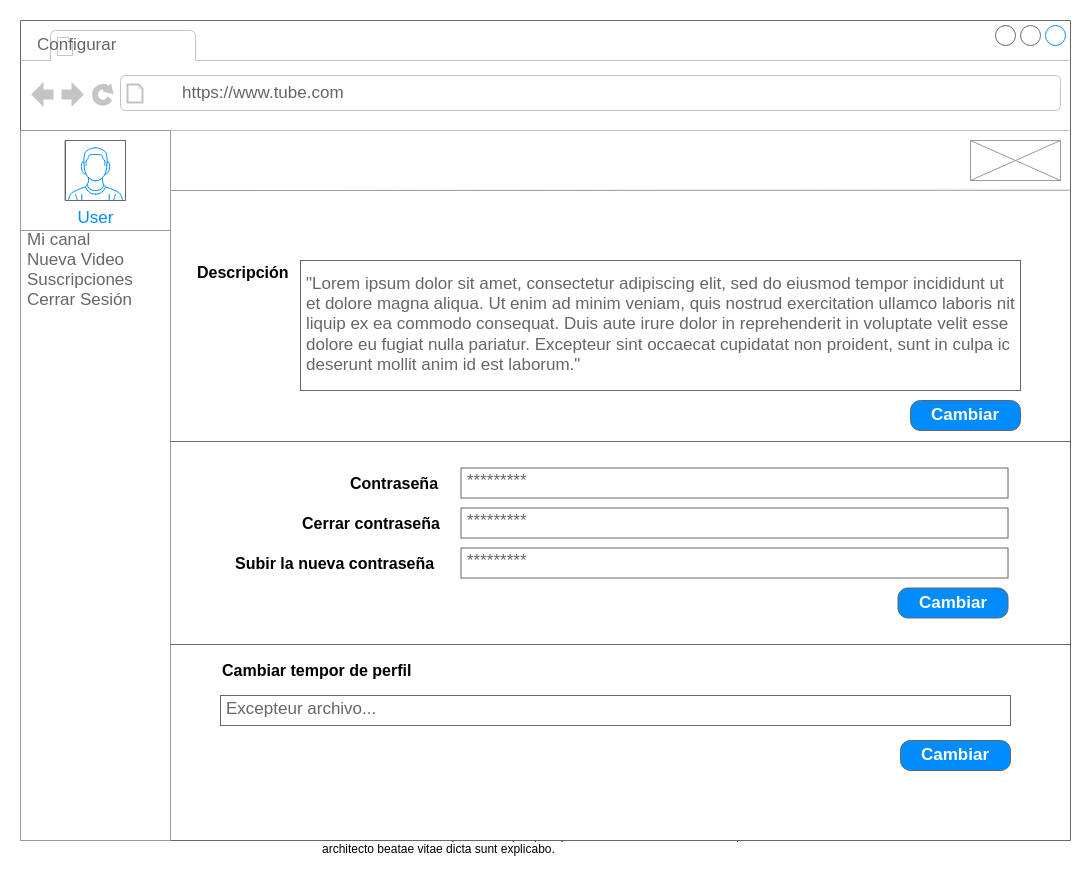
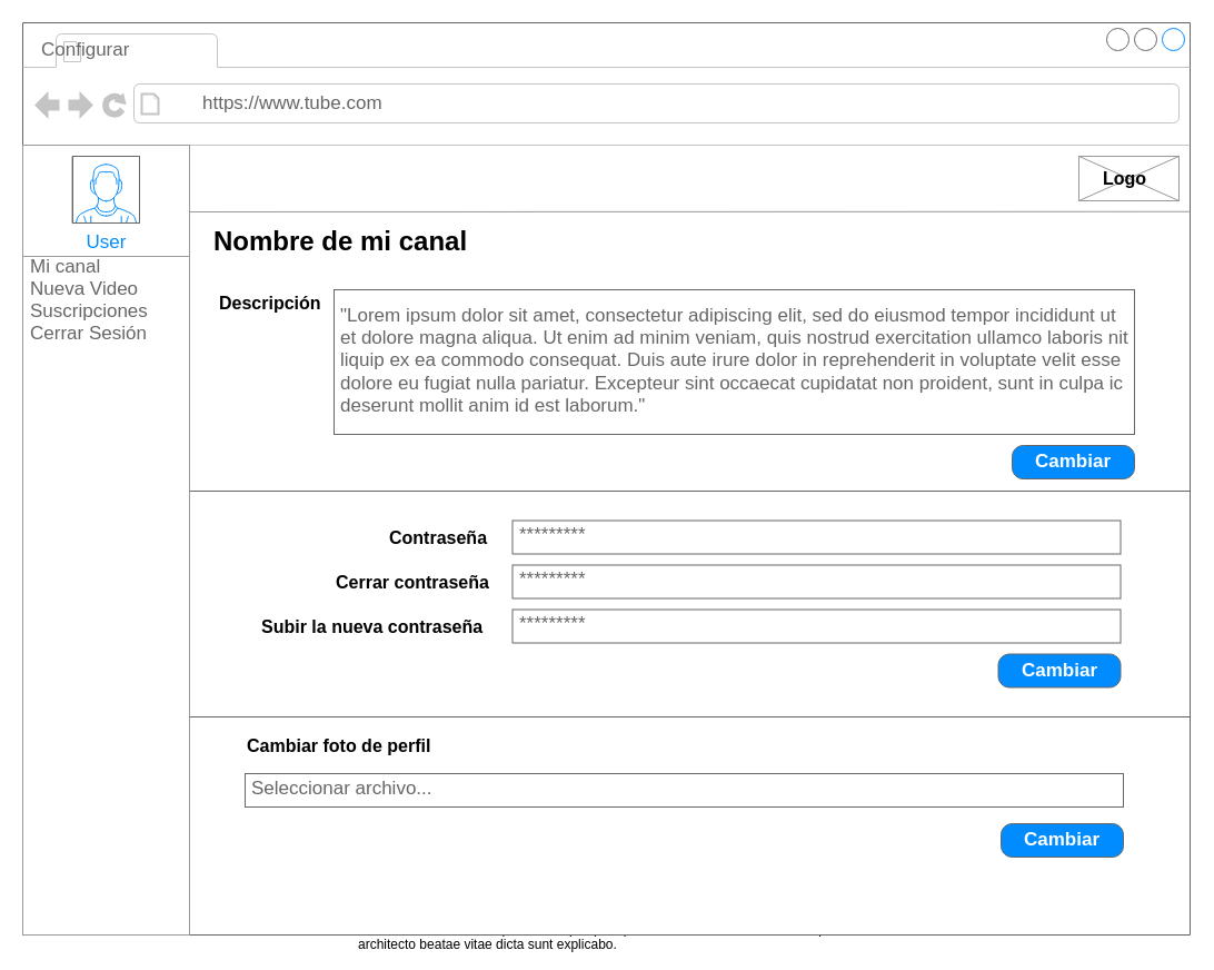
+ <mxCell id="15" value="&lt;div align=&quot;center&quot;&gt;Logo&lt;/div&gt;" style="text;html=1;strokeColor=none;fillColor=none;align=left;verticalAlign=middle;whiteSpace=wrap;rounded=0;fontStyle=1;fontSize=16;" parent="3" vertex="1"><mxGeometry x="970" y="130" width="50" height="20" as="geometry" /></mxCell>
+ <mxCell id="16" value="Nombre de mi canal" style="text;html=1;strokeColor=none;fillColor=none;align=left;verticalAlign=middle;whiteSpace=wrap;rounded=0;fontStyle=1;fontSize=24;" parent="3" vertex="1"><mxGeometry x="170" y="187" width="275" height="20" as="geometry" /></mxCell>
- <mxCell id="29" value="Cambiar tempor de perfil" style="text;html=1;strokeColor=none;fillColor=none;align=left;verticalAlign=middle;whiteSpace=wrap;rounded=0;fontStyle=1;fontSize=16;" vertex="1" parent="3"><mxGeometry x="200" y="640" width="275" height="20" as="geometry" /></mxCell>
+ <mxCell id="29" value="Cambiar foto de perfil" style="text;html=1;strokeColor=none;fillColor=none;align=left;verticalAlign=middle;whiteSpace=wrap;rounded=0;fontStyle=1;fontSize=16;" vertex="1" parent="3"><mxGeometry x="200" y="640" width="275" height="20" as="geometry" /></mxCell>
- <mxCell id="30" value="Excepteur archivo..." style="strokeWidth=1;shadow=0;dashed=0;align=center;html=1;shape=mxgraph.mockup.text.textBox;fillColor=#ffffff;fontColor=#666666;align=left;fontSize=17;spacingLeft=4;spacingTop=-3;strokeColor=#666666;mainText=;labelBackgroundColor=none;" vertex="1" parent="3"><mxGeometry x="200" y="675" width="790" height="30" as="geometry" /></mxCell>
+ <mxCell id="30" value="Seleccionar archivo..." style="strokeWidth=1;shadow=0;dashed=0;align=center;html=1;shape=mxgraph.mockup.text.textBox;fillColor=#ffffff;fontColor=#666666;align=left;fontSize=17;spacingLeft=4;spacingTop=-3;strokeColor=#666666;mainText=;labelBackgroundColor=none;" vertex="1" parent="3"><mxGeometry x="200" y="675" width="790" height="30" as="geometry" /></mxCell>
